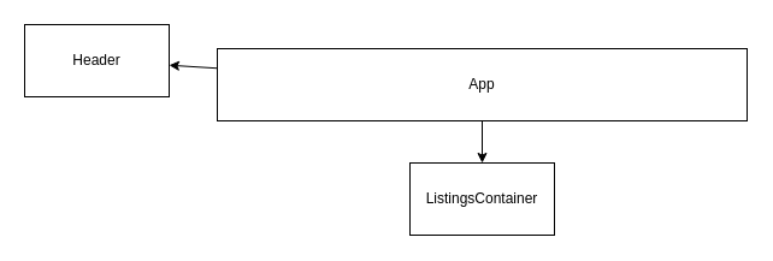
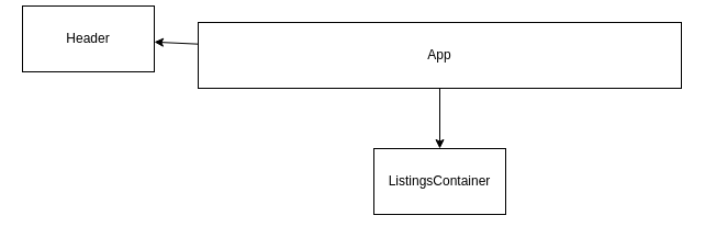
- <mxCell id="5" value="Header" style="whiteSpace=wrap;html=1;" vertex="1" parent="1"><mxGeometry x="20" y="20" width="120" height="60" as="geometry" /></mxCell>
+ <mxCell id="5" value="Header" style="whiteSpace=wrap;html=1;" vertex="1" parent="1"><mxGeometry x="20" y="5" width="120" height="60" as="geometry" /></mxCell>
- <mxCell id="4" value="App" style="whiteSpace=wrap;html=1;" vertex="1" parent="1"><mxGeometry x="180" y="40" width="440" height="60" as="geometry" /></mxCell>
+ <mxCell id="4" value="App" style="whiteSpace=wrap;html=1;" vertex="1" parent="1"><mxGeometry x="180" y="20" width="440" height="60" as="geometry" /></mxCell>
